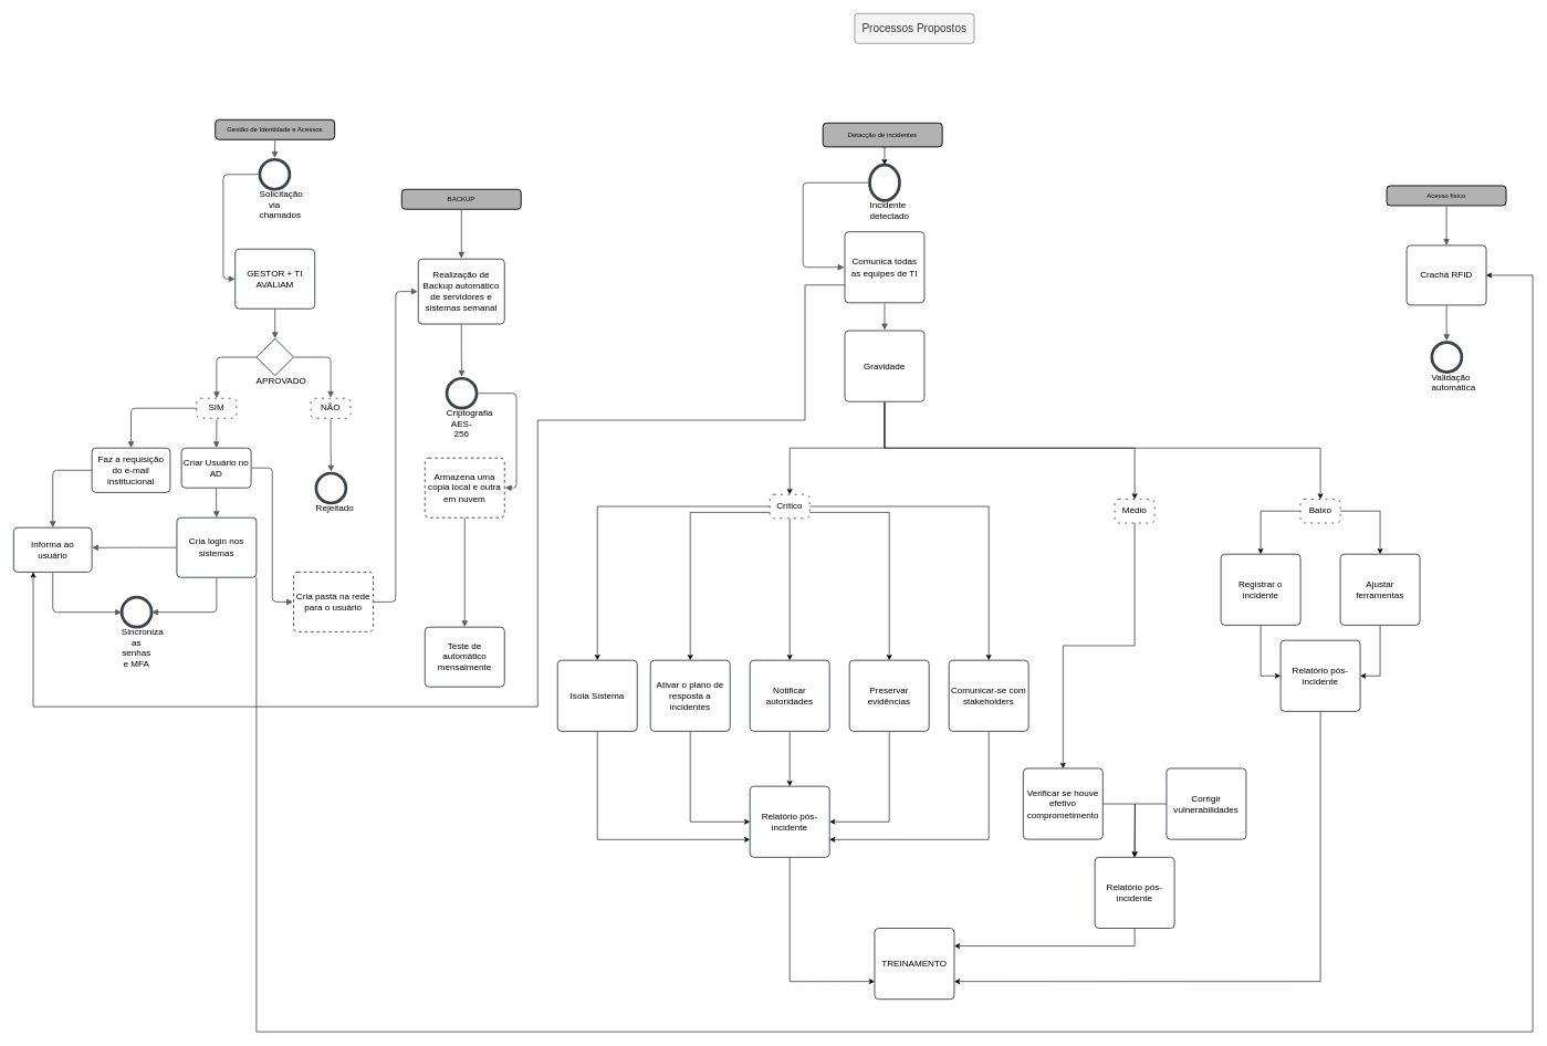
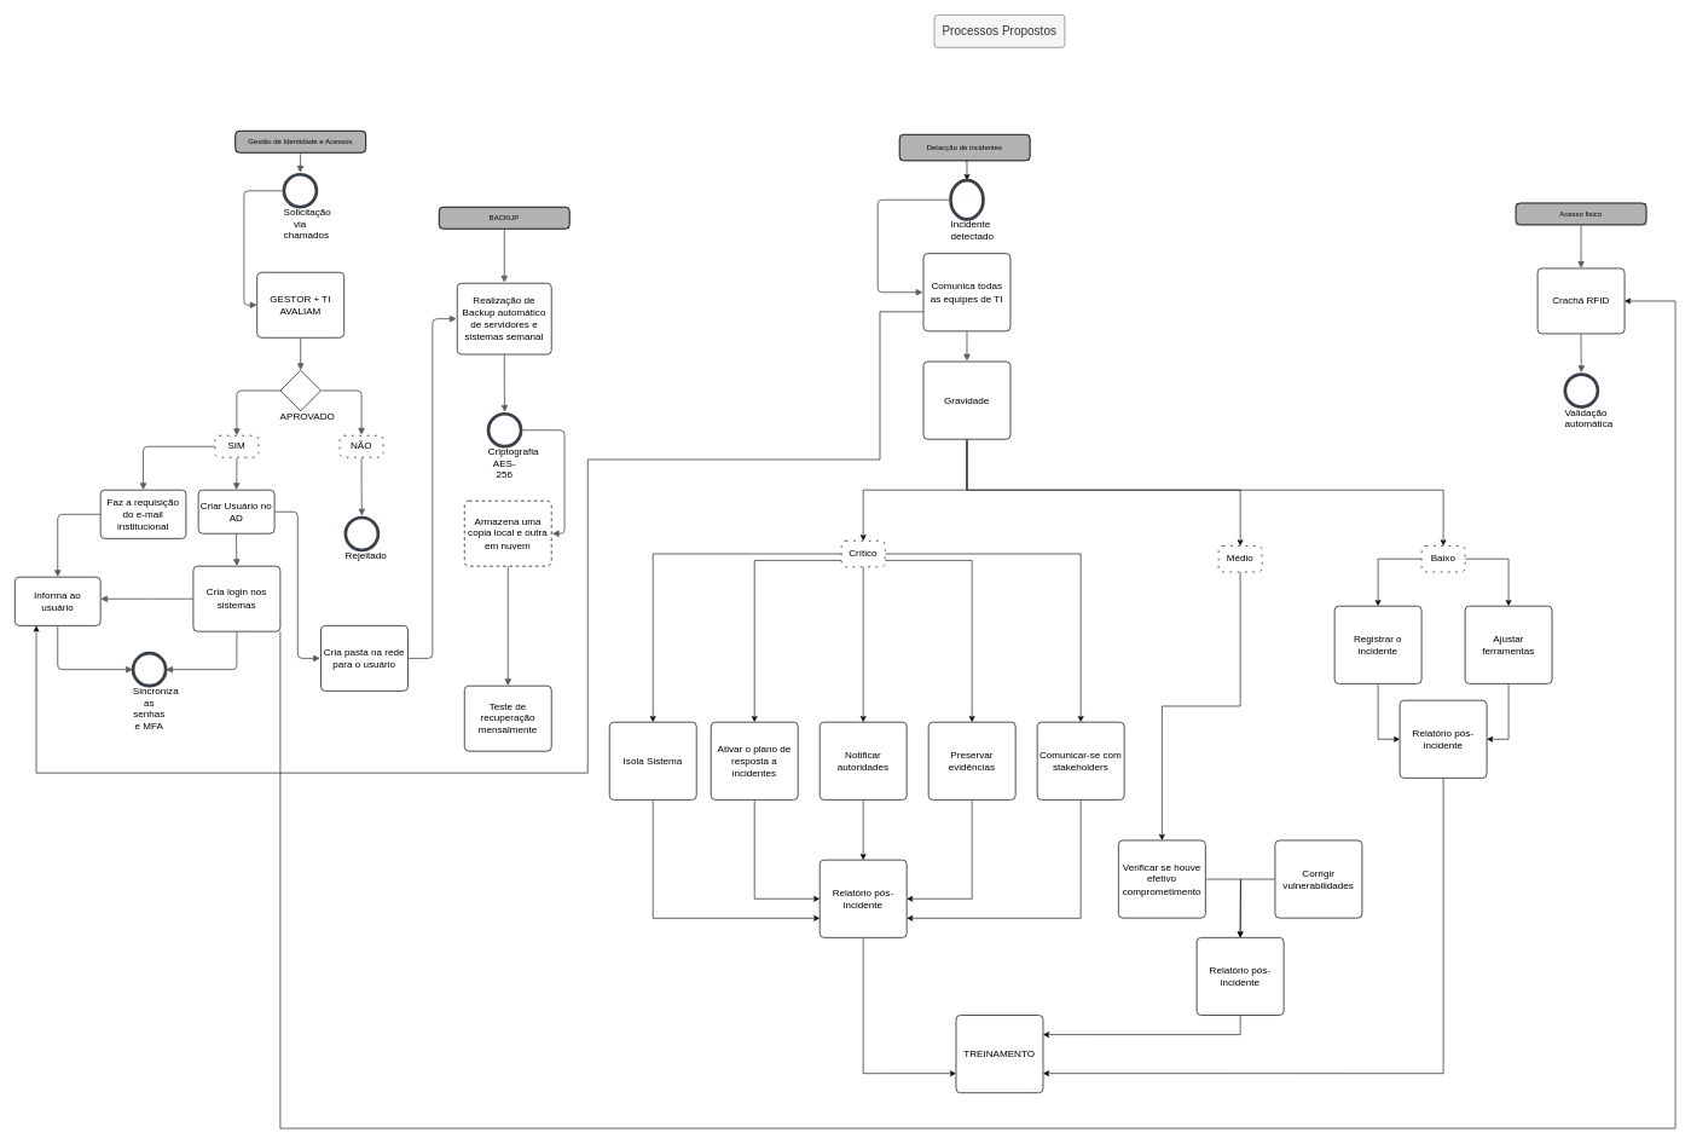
- <mxCell id="64" value="Cria pasta na rede para o usuário" style="html=1;overflow=block;blockSpacing=1;whiteSpace=wrap;fontSize=13.5;align=center;spacing=3.8;strokeColor=#3a414a;strokeOpacity=100;fillOpacity=100;rounded=1;absoluteArcSize=1;arcSize=12;fillColor=#ffffff;strokeWidth=1.5;dashed=1;" parent="1" vertex="1"><mxGeometry x="442" y="862" width="120" height="90" as="geometry" /></mxCell>
+ <mxCell id="64" value="Cria pasta na rede para o usuário" style="html=1;overflow=block;blockSpacing=1;whiteSpace=wrap;fontSize=13.5;align=center;spacing=3.8;strokeColor=#3a414a;strokeOpacity=100;fillOpacity=100;rounded=1;absoluteArcSize=1;arcSize=12;fillColor=#ffffff;strokeWidth=1.5;" parent="1" vertex="1"><mxGeometry x="442" y="862" width="120" height="90" as="geometry" /></mxCell>
- <mxCell id="26" value="Teste de automático mensalmente" style="html=1;overflow=block;blockSpacing=1;whiteSpace=wrap;fontSize=13.5;align=center;spacing=3.8;strokeColor=#3a414a;strokeOpacity=100;fillOpacity=100;rounded=1;absoluteArcSize=1;arcSize=12;fillColor=#ffffff;strokeWidth=1.5;" parent="1" vertex="1"><mxGeometry x="640" y="945" width="120" height="90" as="geometry" /></mxCell>
+ <mxCell id="26" value="Teste de recuperação mensalmente" style="html=1;overflow=block;blockSpacing=1;whiteSpace=wrap;fontSize=13.5;align=center;spacing=3.8;strokeColor=#3a414a;strokeOpacity=100;fillOpacity=100;rounded=1;absoluteArcSize=1;arcSize=12;fillColor=#ffffff;strokeWidth=1.5;" parent="1" vertex="1"><mxGeometry x="640" y="945" width="120" height="90" as="geometry" /></mxCell>
